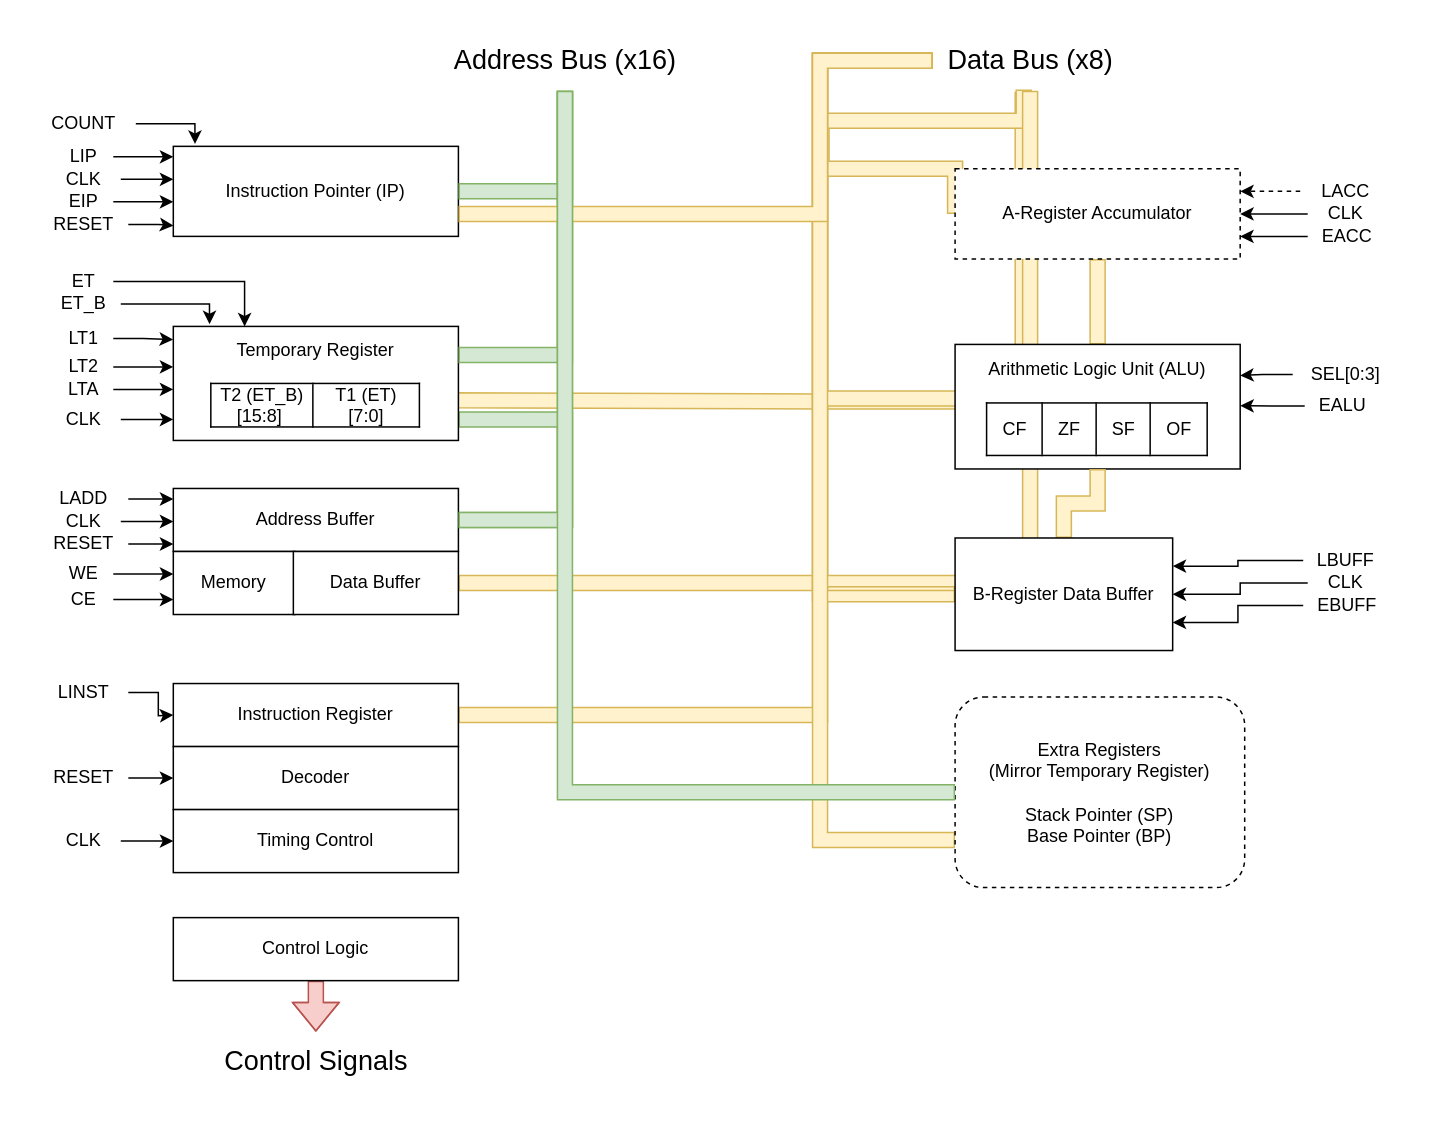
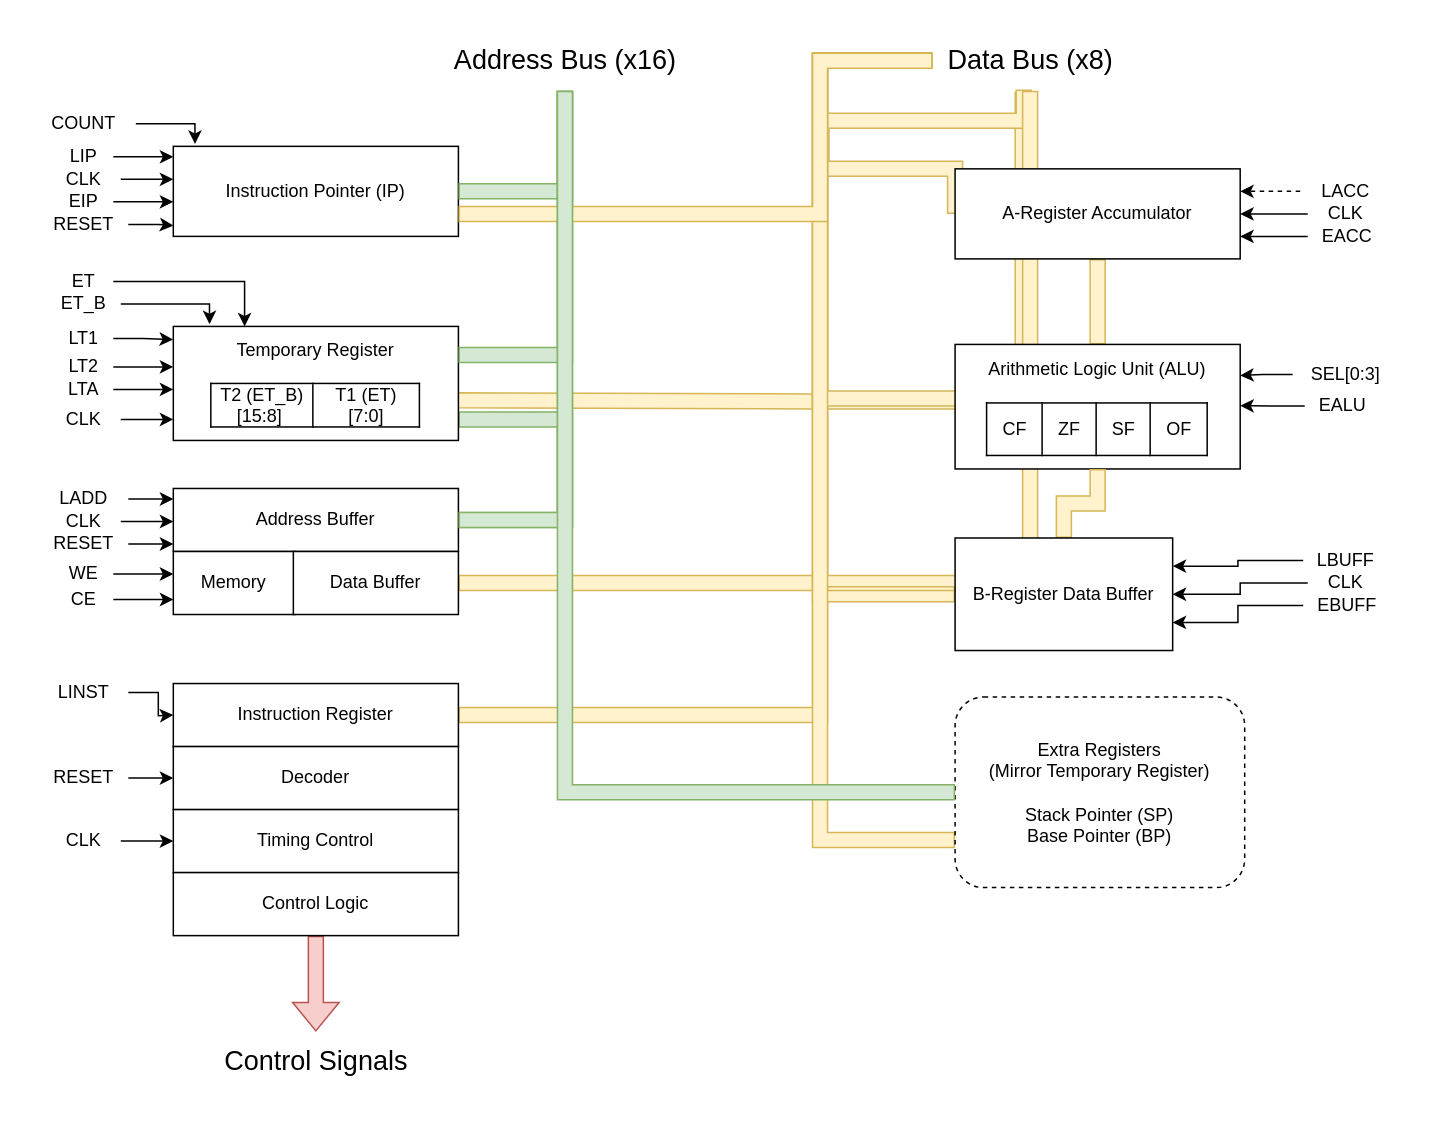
- <mxCell id="67" value="A-Register Accumulator" style="rounded=0;whiteSpace=wrap;html=1;dashed=1;" vertex="1" parent="1"><mxGeometry x="636" y="112" width="190" height="60" as="geometry" /></mxCell>
+ <mxCell id="67" value="A-Register Accumulator" style="rounded=0;whiteSpace=wrap;html=1;" vertex="1" parent="1"><mxGeometry x="636" y="112" width="190" height="60" as="geometry" /></mxCell>
- <mxCell id="62" value="Control Logic" style="rounded=0;whiteSpace=wrap;html=1;" vertex="1" parent="1"><mxGeometry x="115" y="611" width="190" height="42" as="geometry" /></mxCell>
+ <mxCell id="62" value="Control Logic" style="rounded=0;whiteSpace=wrap;html=1;" vertex="1" parent="1"><mxGeometry x="115" y="581" width="190" height="42" as="geometry" /></mxCell>
